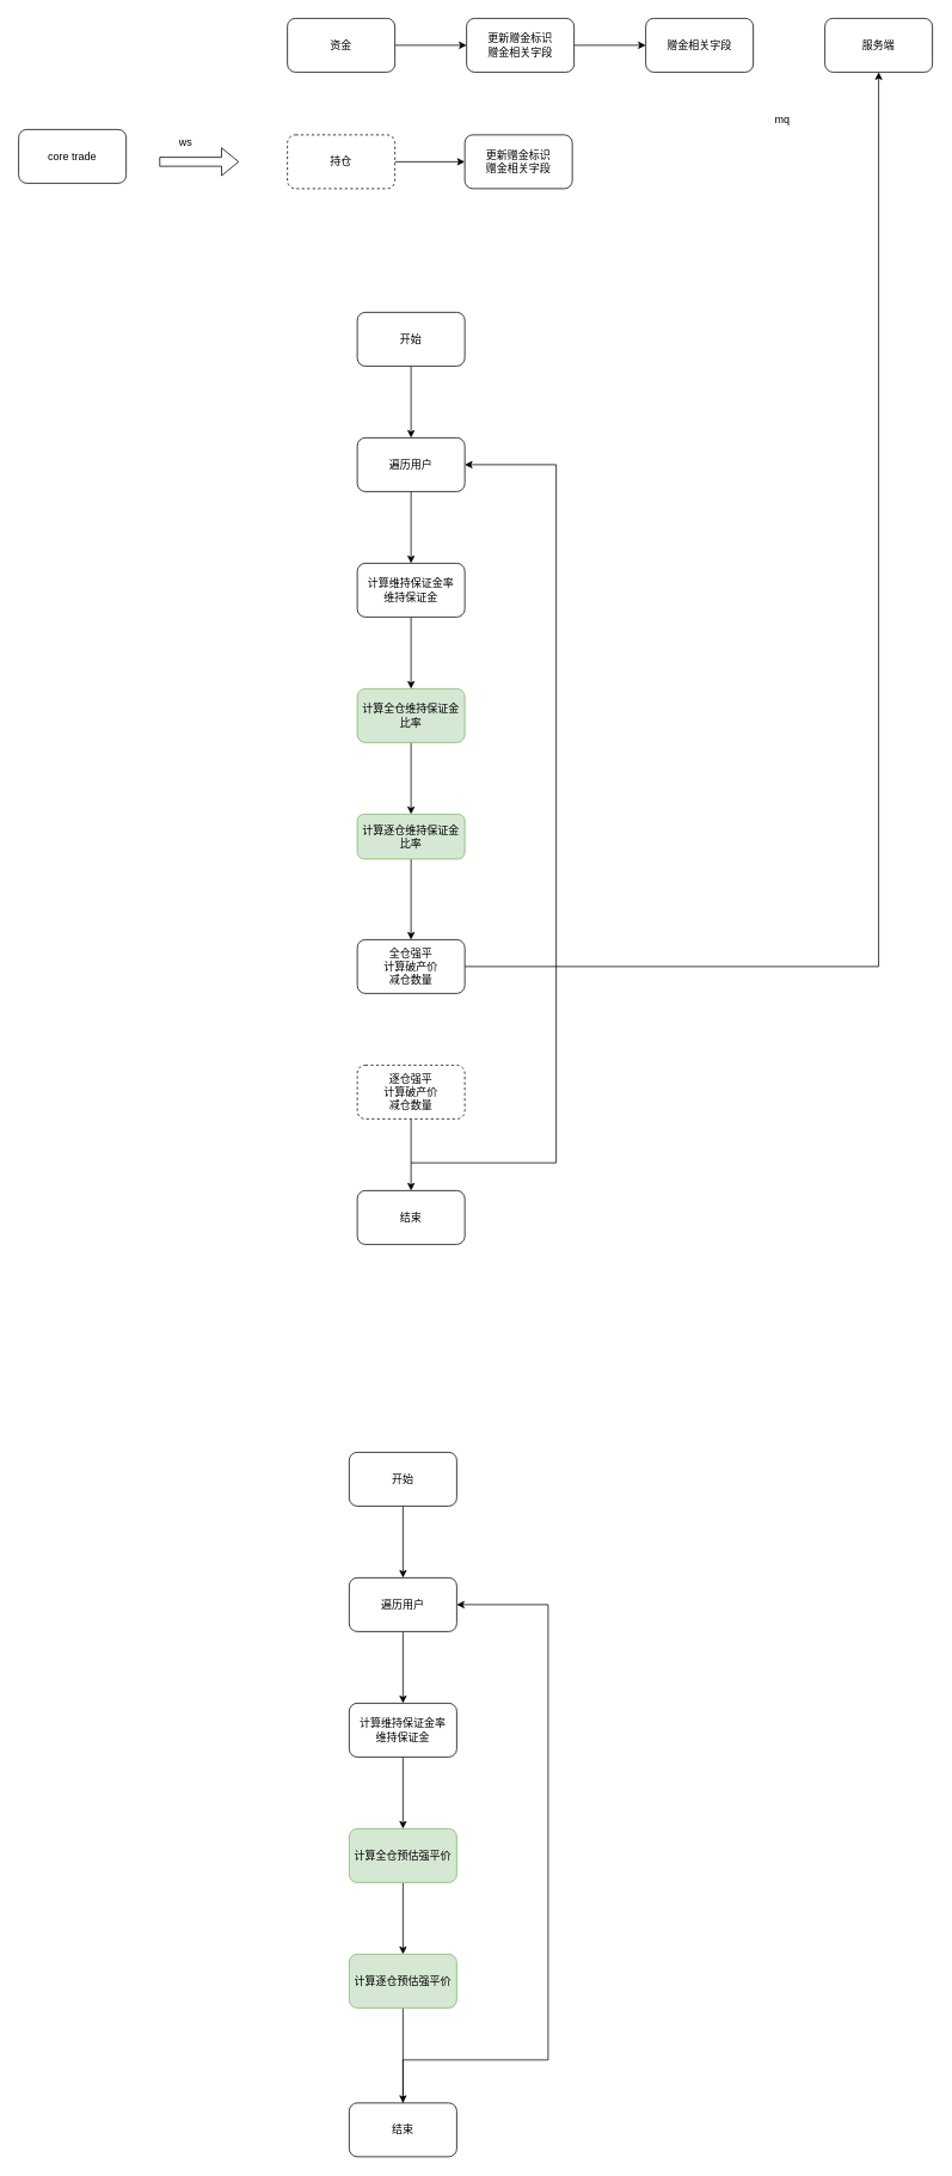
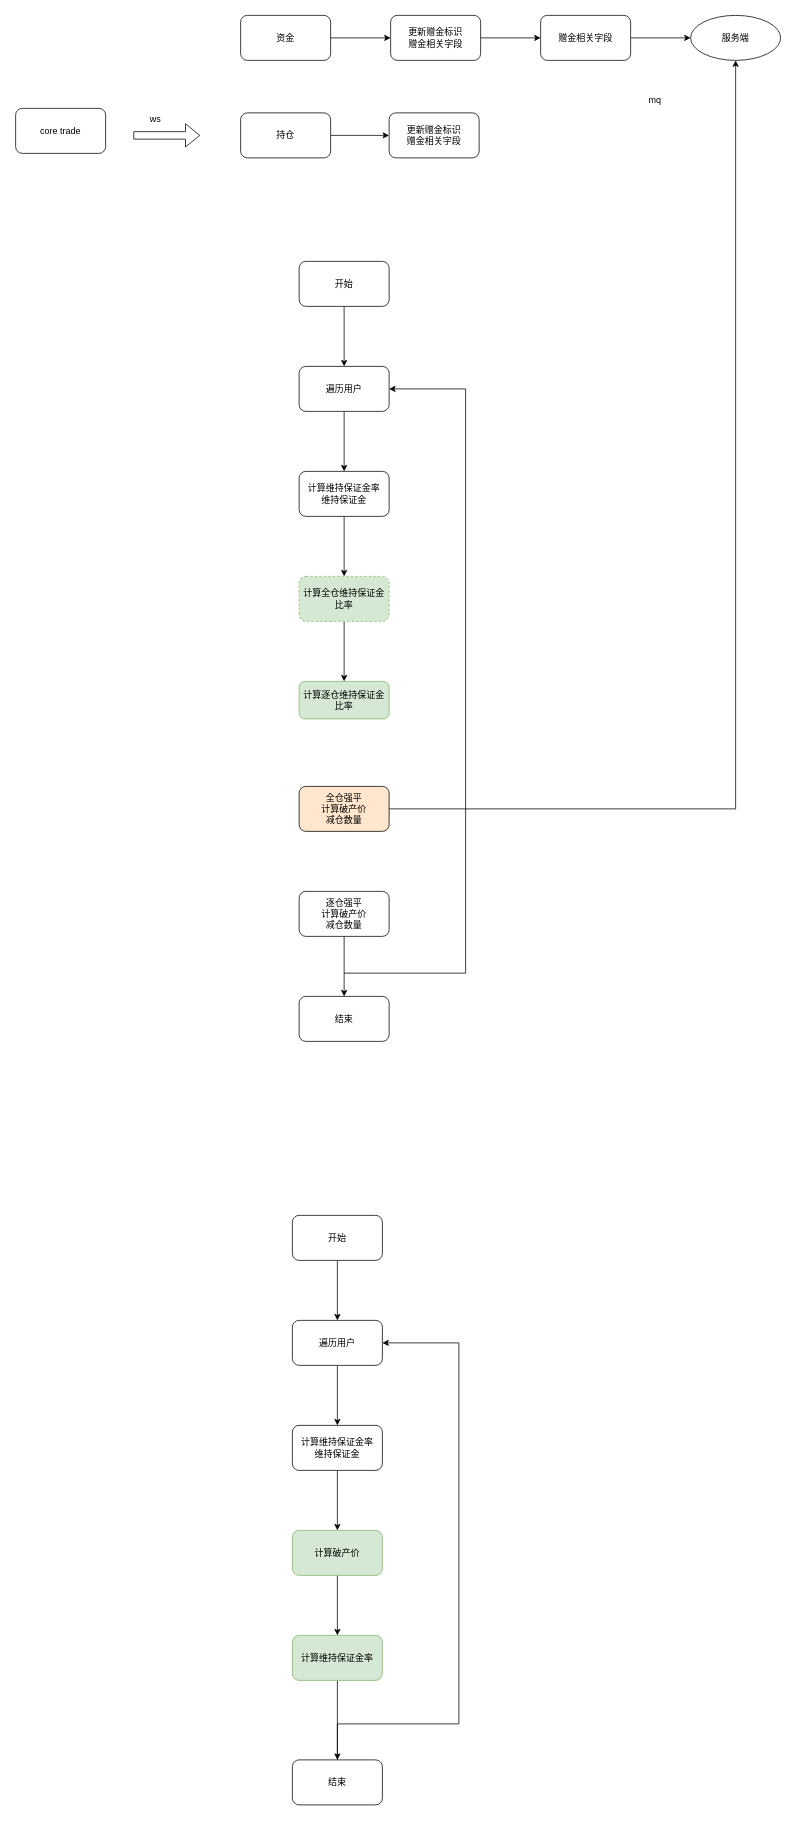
+ <mxCell id="12" value="" style="edgeStyle=orthogonalEdgeStyle;rounded=0;orthogonalLoop=1;jettySize=auto;html=1;" edge="1" parent="1" source="13" target="14"><mxGeometry relative="1" as="geometry" /></mxCell>
- <mxCell id="14" value="服务端" style="whiteSpace=wrap;html=1;rounded=1;" vertex="1" parent="1"><mxGeometry x="920" y="20" width="120" height="60" as="geometry" /></mxCell>
+ <mxCell id="14" value="服务端" style="ellipse;whiteSpace=wrap;html=1;" vertex="1" parent="1"><mxGeometry x="920" y="20" width="120" height="60" as="geometry" /></mxCell>
- <mxCell id="8" value="持仓" style="rounded=1;whiteSpace=wrap;html=1;dashed=1;" vertex="1" parent="1"><mxGeometry x="320" y="150" width="120" height="60" as="geometry" /></mxCell>
+ <mxCell id="8" value="持仓" style="rounded=1;whiteSpace=wrap;html=1;" vertex="1" parent="1"><mxGeometry x="320" y="150" width="120" height="60" as="geometry" /></mxCell>
- <mxCell id="23" value="计算全仓维持保证金比率" style="whiteSpace=wrap;html=1;rounded=1;fillColor=#d5e8d4;strokeColor=#82b366;" vertex="1" parent="1"><mxGeometry x="398" y="768" width="120" height="60" as="geometry" /></mxCell>
+ <mxCell id="23" value="计算全仓维持保证金比率" style="whiteSpace=wrap;html=1;rounded=1;fillColor=#d5e8d4;strokeColor=#82b366;dashed=1;" vertex="1" parent="1"><mxGeometry x="398" y="768" width="120" height="60" as="geometry" /></mxCell>
- <mxCell id="24" value="" style="edgeStyle=orthogonalEdgeStyle;rounded=0;orthogonalLoop=1;jettySize=auto;html=1;" edge="1" parent="1" source="25" target="27"><mxGeometry relative="1" as="geometry" /></mxCell>
- <mxCell id="27" value="全仓强平&lt;div&gt;计算破产价&lt;/div&gt;&lt;div&gt;减仓数量&lt;/div&gt;" style="whiteSpace=wrap;html=1;rounded=1;" vertex="1" parent="1"><mxGeometry x="398" y="1048" width="120" height="60" as="geometry" /></mxCell>
+ <mxCell id="27" value="全仓强平&lt;div&gt;计算破产价&lt;/div&gt;&lt;div&gt;减仓数量&lt;/div&gt;" style="whiteSpace=wrap;html=1;rounded=1;fillColor=#ffe6cc;" vertex="1" parent="1"><mxGeometry x="398" y="1048" width="120" height="60" as="geometry" /></mxCell>
- <mxCell id="30" value="逐仓强平&lt;div&gt;计算破产价&lt;/div&gt;&lt;div&gt;减仓数量&lt;/div&gt;" style="whiteSpace=wrap;html=1;rounded=1;dashed=1;" vertex="1" parent="1"><mxGeometry x="398" y="1188" width="120" height="60" as="geometry" /></mxCell>
+ <mxCell id="30" value="逐仓强平&lt;div&gt;计算破产价&lt;/div&gt;&lt;div&gt;减仓数量&lt;/div&gt;" style="whiteSpace=wrap;html=1;rounded=1;" vertex="1" parent="1"><mxGeometry x="398" y="1188" width="120" height="60" as="geometry" /></mxCell>
- <mxCell id="39" value="计算全仓预估强平价" style="whiteSpace=wrap;html=1;rounded=1;fillColor=#d5e8d4;strokeColor=#82b366;" vertex="1" parent="1"><mxGeometry x="389" y="2040" width="120" height="60" as="geometry" /></mxCell>
+ <mxCell id="39" value="计算破产价" style="whiteSpace=wrap;html=1;rounded=1;fillColor=#d5e8d4;strokeColor=#82b366;" vertex="1" parent="1"><mxGeometry x="389" y="2040" width="120" height="60" as="geometry" /></mxCell>
- <mxCell id="41" value="计算逐仓预估强平价" style="whiteSpace=wrap;html=1;rounded=1;fillColor=#d5e8d4;strokeColor=#82b366;" vertex="1" parent="1"><mxGeometry x="389" y="2180" width="120" height="60" as="geometry" /></mxCell>
+ <mxCell id="41" value="计算维持保证金率" style="whiteSpace=wrap;html=1;rounded=1;fillColor=#d5e8d4;strokeColor=#82b366;" vertex="1" parent="1"><mxGeometry x="389" y="2180" width="120" height="60" as="geometry" /></mxCell>
